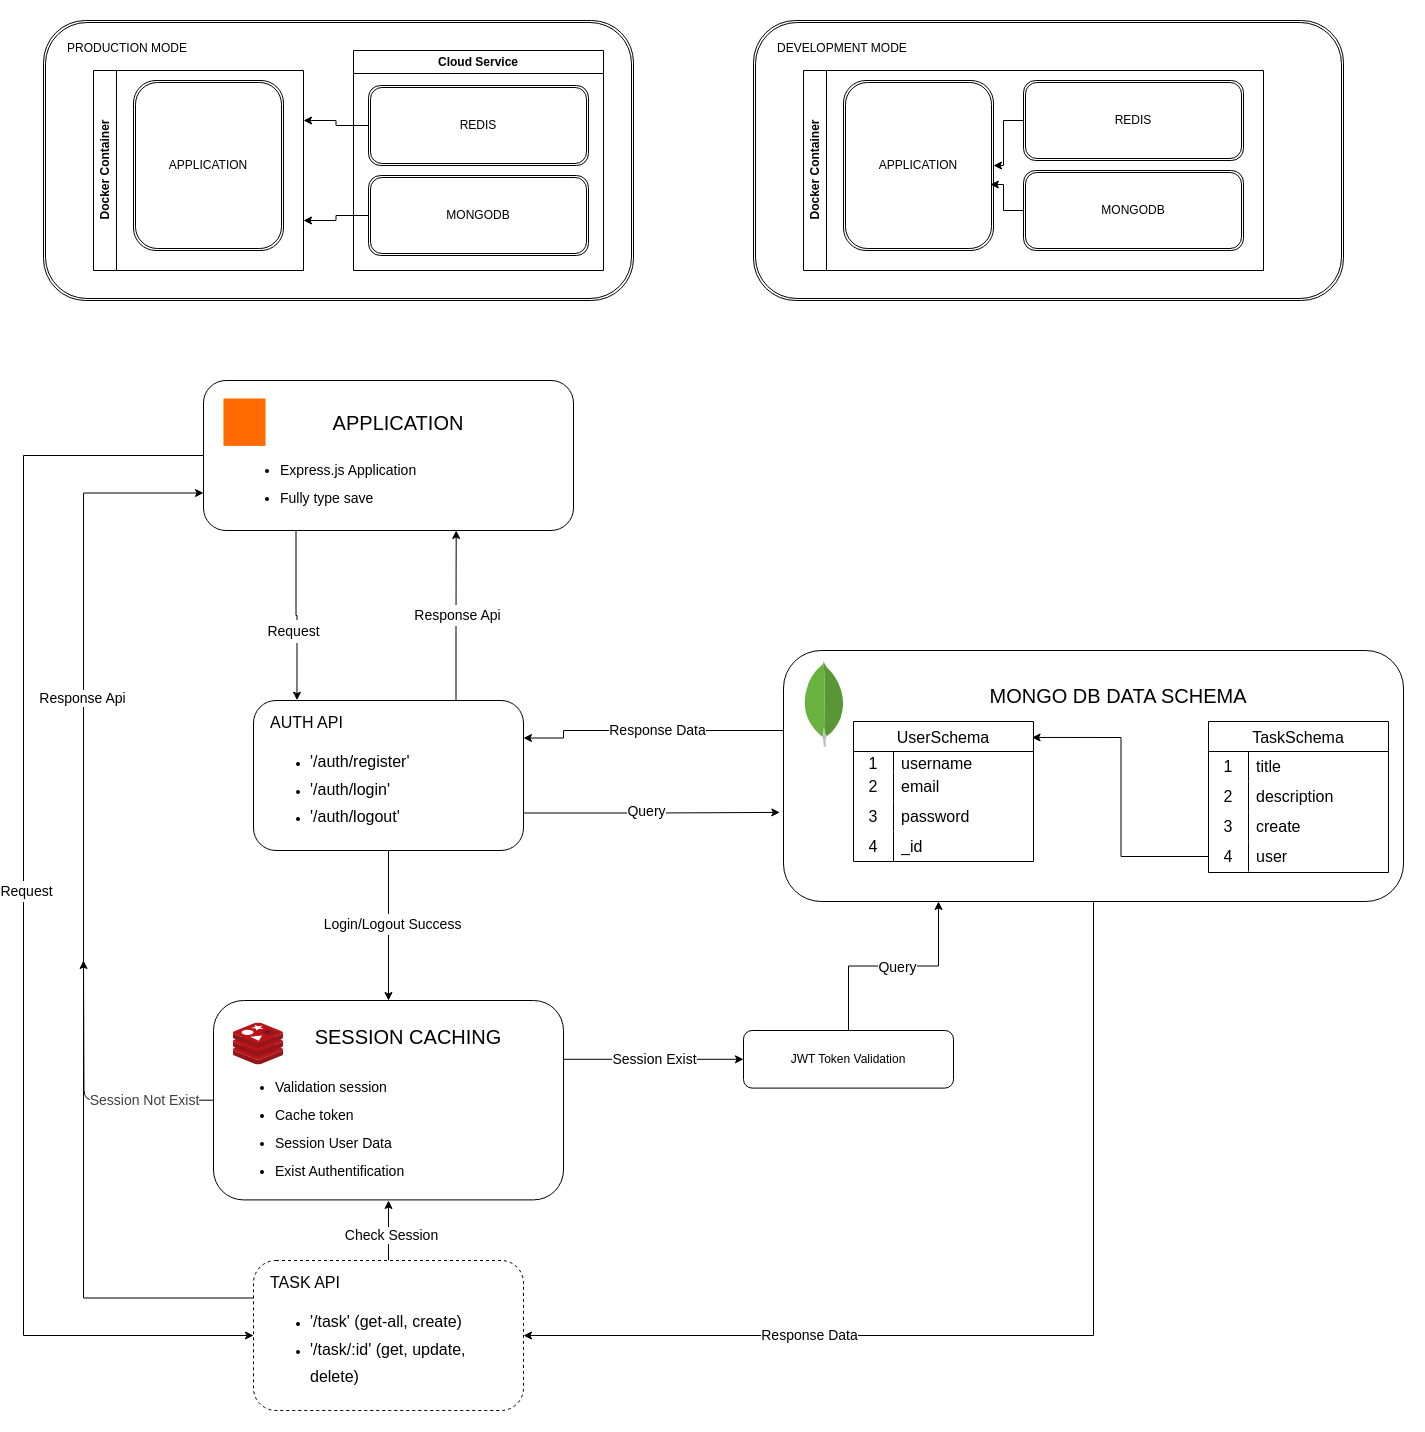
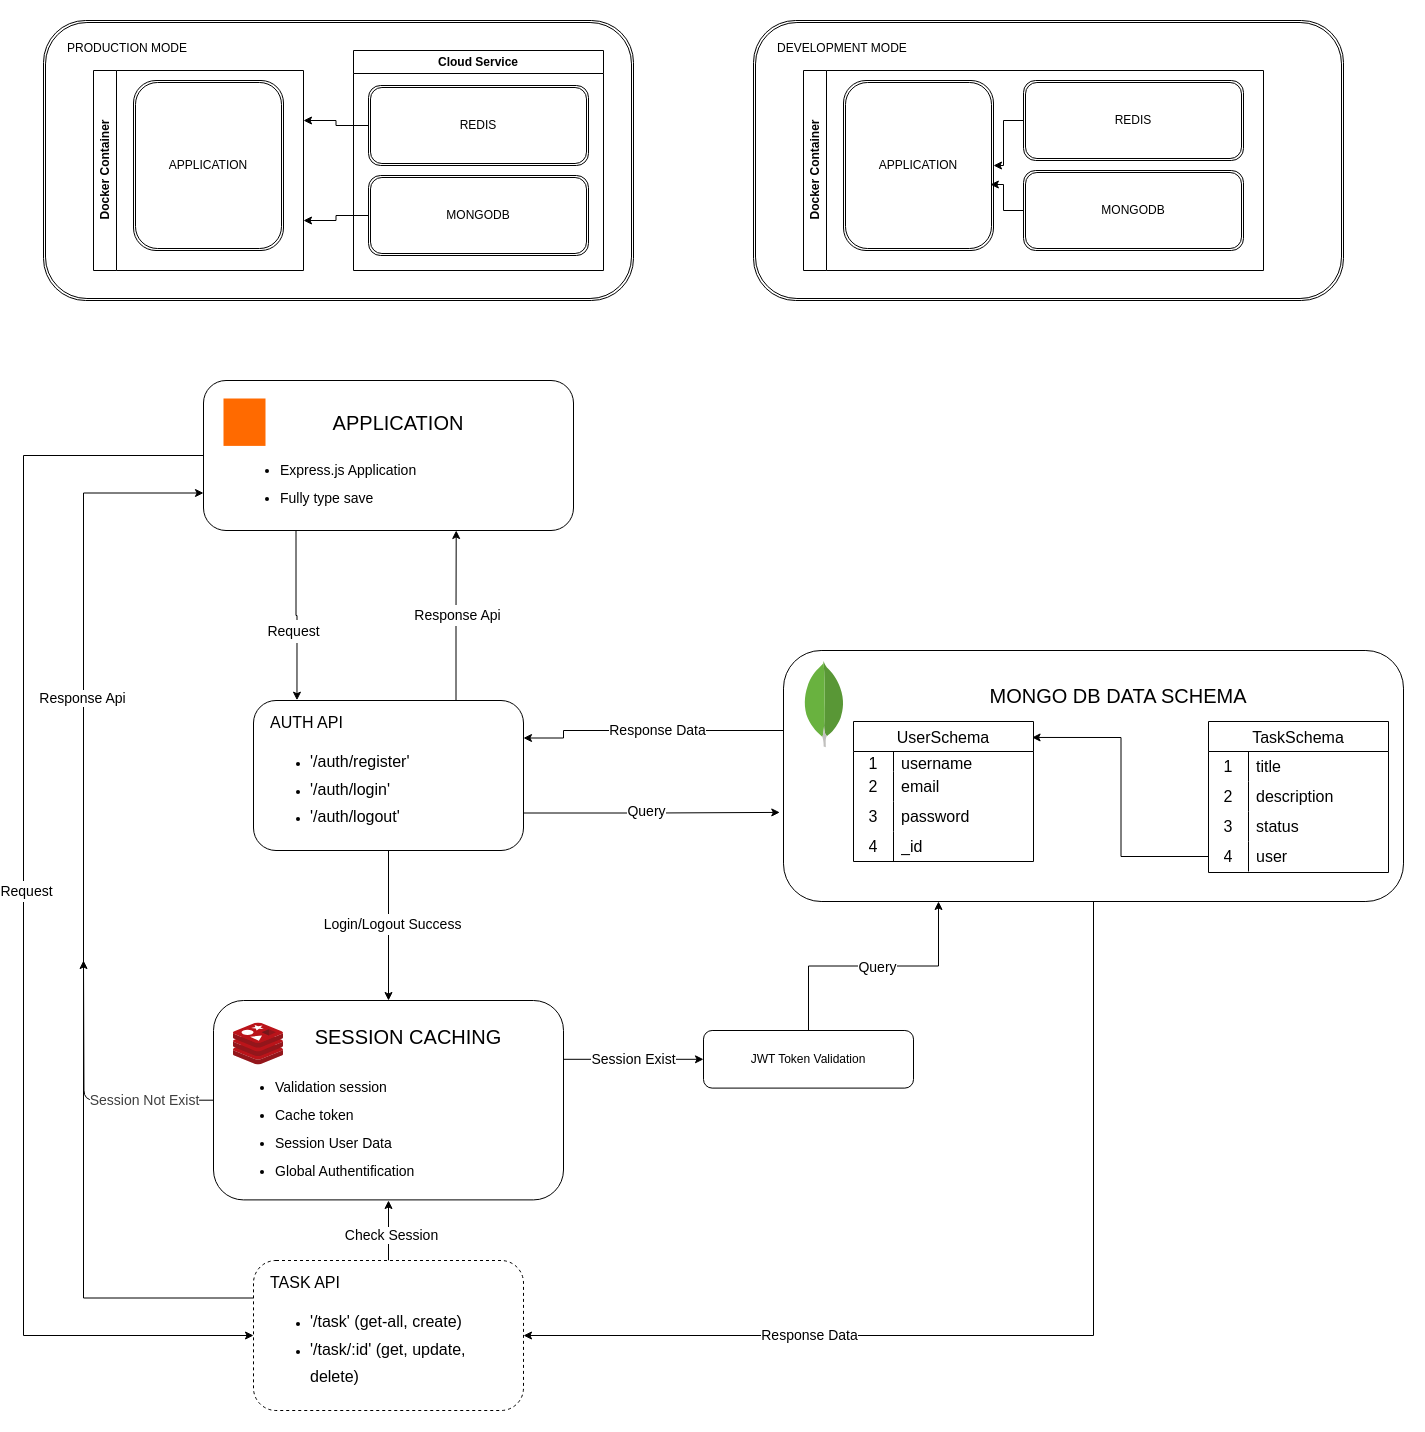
- <mxCell id="37" value="create" style="shape=partialRectangle;html=1;whiteSpace=wrap;connectable=0;fillColor=none;top=0;left=0;bottom=0;right=0;align=left;spacingLeft=6;overflow=hidden;strokeColor=inherit;fontSize=16;" parent="35" vertex="1"><mxGeometry x="40" width="140" height="30" as="geometry"><mxRectangle width="140" height="30" as="alternateBounds" /></mxGeometry></mxCell>
+ <mxCell id="37" value="status" style="shape=partialRectangle;html=1;whiteSpace=wrap;connectable=0;fillColor=none;top=0;left=0;bottom=0;right=0;align=left;spacingLeft=6;overflow=hidden;strokeColor=inherit;fontSize=16;" parent="35" vertex="1"><mxGeometry x="40" width="140" height="30" as="geometry"><mxRectangle width="140" height="30" as="alternateBounds" /></mxGeometry></mxCell>
- <mxCell id="66" value="JWT Token Validation" style="rounded=1;whiteSpace=wrap;html=1;align=center;spacingLeft=15;spacingRight=15;" parent="1" vertex="1"><mxGeometry x="740" y="1030" width="210" height="57.6" as="geometry" /></mxCell>
+ <mxCell id="66" value="JWT Token Validation" style="rounded=1;whiteSpace=wrap;html=1;align=center;spacingLeft=15;spacingRight=15;" parent="1" vertex="1"><mxGeometry x="700" y="1030" width="210" height="57.6" as="geometry" /></mxCell>
- <mxCell id="47" value="&lt;ul style=&quot;line-height: 200%;&quot;&gt;&lt;li&gt;Validation session&lt;/li&gt;&lt;li&gt;Cache token&lt;/li&gt;&lt;li&gt;Session User Data&lt;/li&gt;&lt;li&gt;Exist Authentification&lt;/li&gt;&lt;/ul&gt;" style="text;strokeColor=none;fillColor=none;html=1;whiteSpace=wrap;verticalAlign=middle;overflow=hidden;fontSize=14;" parent="1" vertex="1"><mxGeometry x="230" y="1056.9" width="300" height="129.1" as="geometry" /></mxCell>
+ <mxCell id="47" value="&lt;ul style=&quot;line-height: 200%;&quot;&gt;&lt;li&gt;Validation session&lt;/li&gt;&lt;li&gt;Cache token&lt;/li&gt;&lt;li&gt;Session User Data&lt;/li&gt;&lt;li&gt;Global Authentification&lt;/li&gt;&lt;/ul&gt;" style="text;strokeColor=none;fillColor=none;html=1;whiteSpace=wrap;verticalAlign=middle;overflow=hidden;fontSize=14;" parent="1" vertex="1"><mxGeometry x="230" y="1056.9" width="300" height="129.1" as="geometry" /></mxCell>
